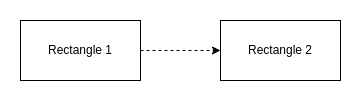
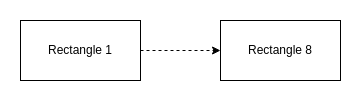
- <mxCell id="3" value="Rectangle 2" style="rounded=0;whiteSpace=wrap;html=1;" vertex="1" parent="1"><mxGeometry x="220" y="20" width="120" height="60" as="geometry" relative="0" /></mxCell>
+ <mxCell id="3" value="Rectangle 8" style="rounded=0;whiteSpace=wrap;html=1;" vertex="1" parent="1"><mxGeometry x="220" y="20" width="120" height="60" as="geometry" relative="0" /></mxCell>
